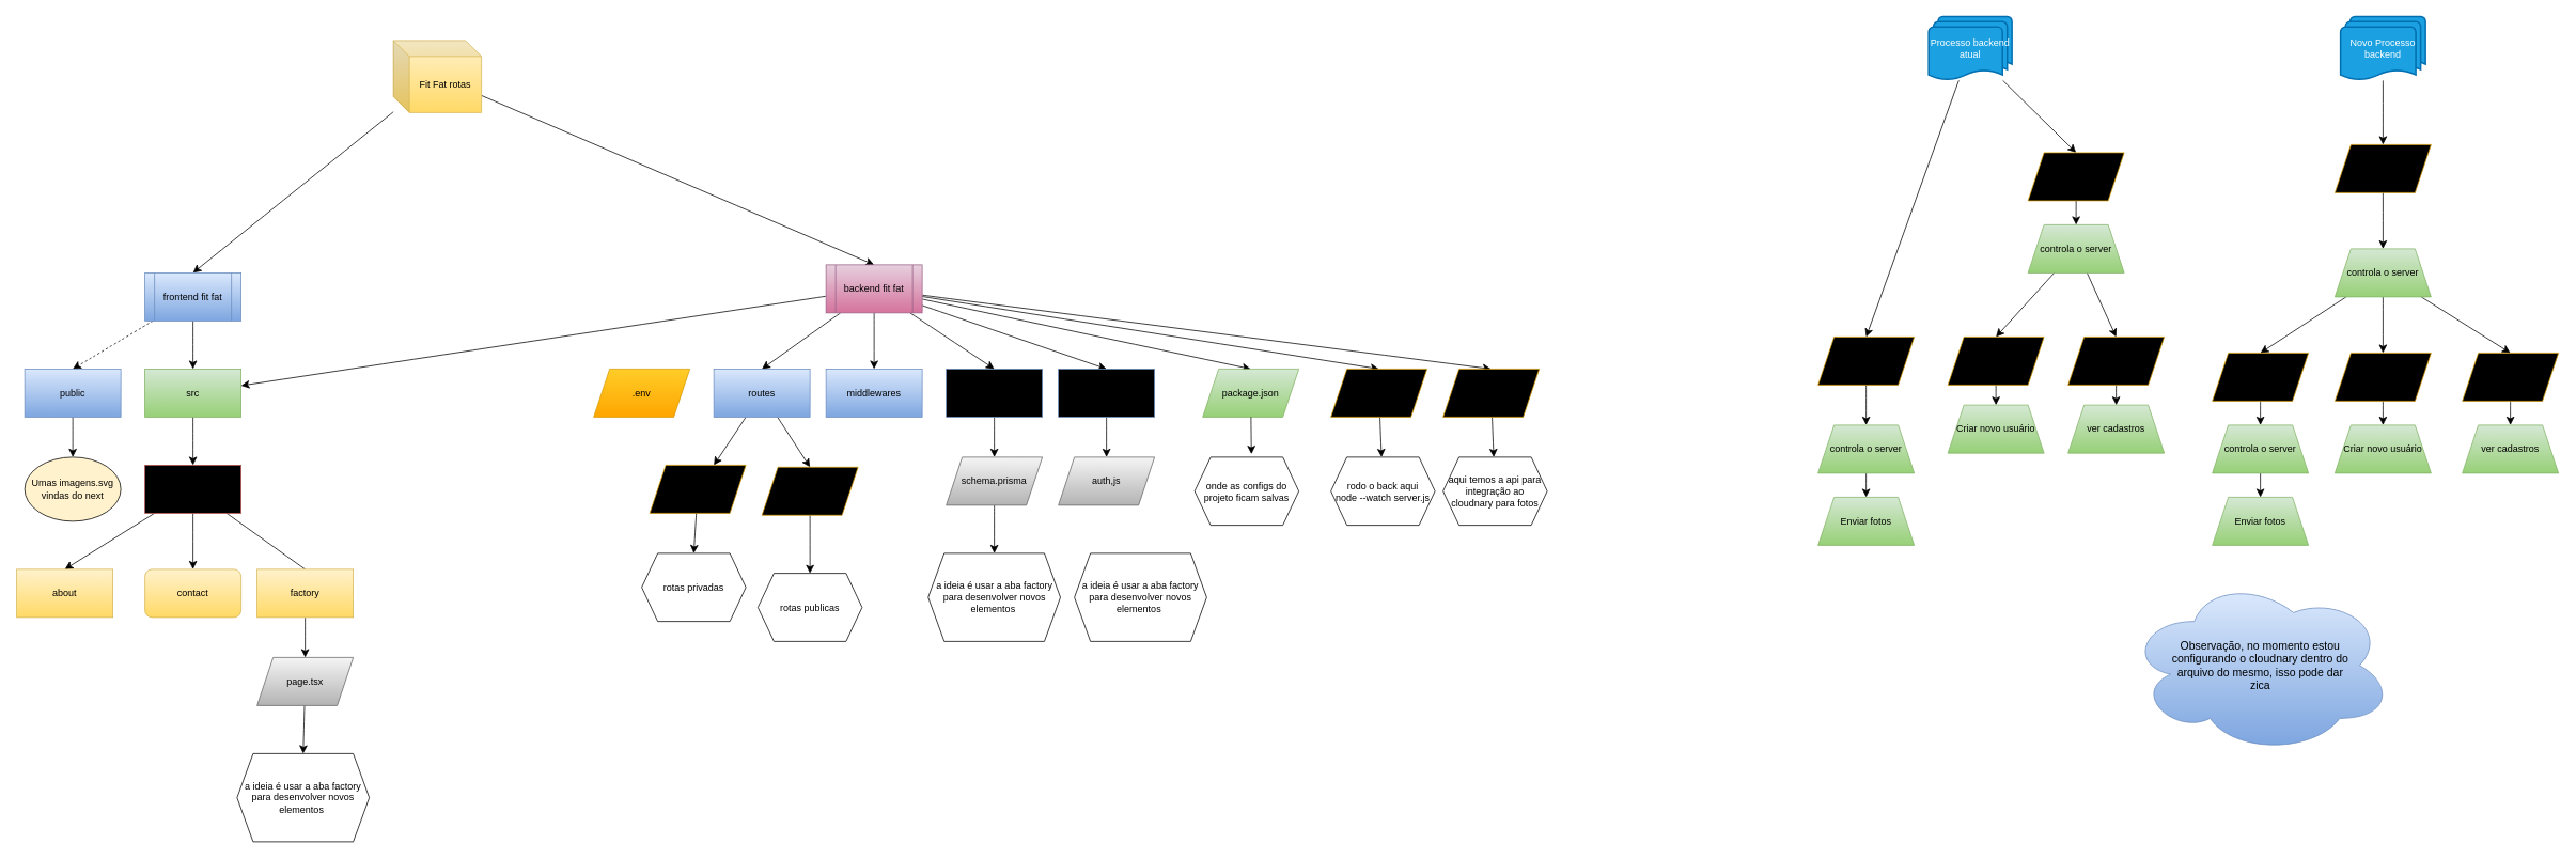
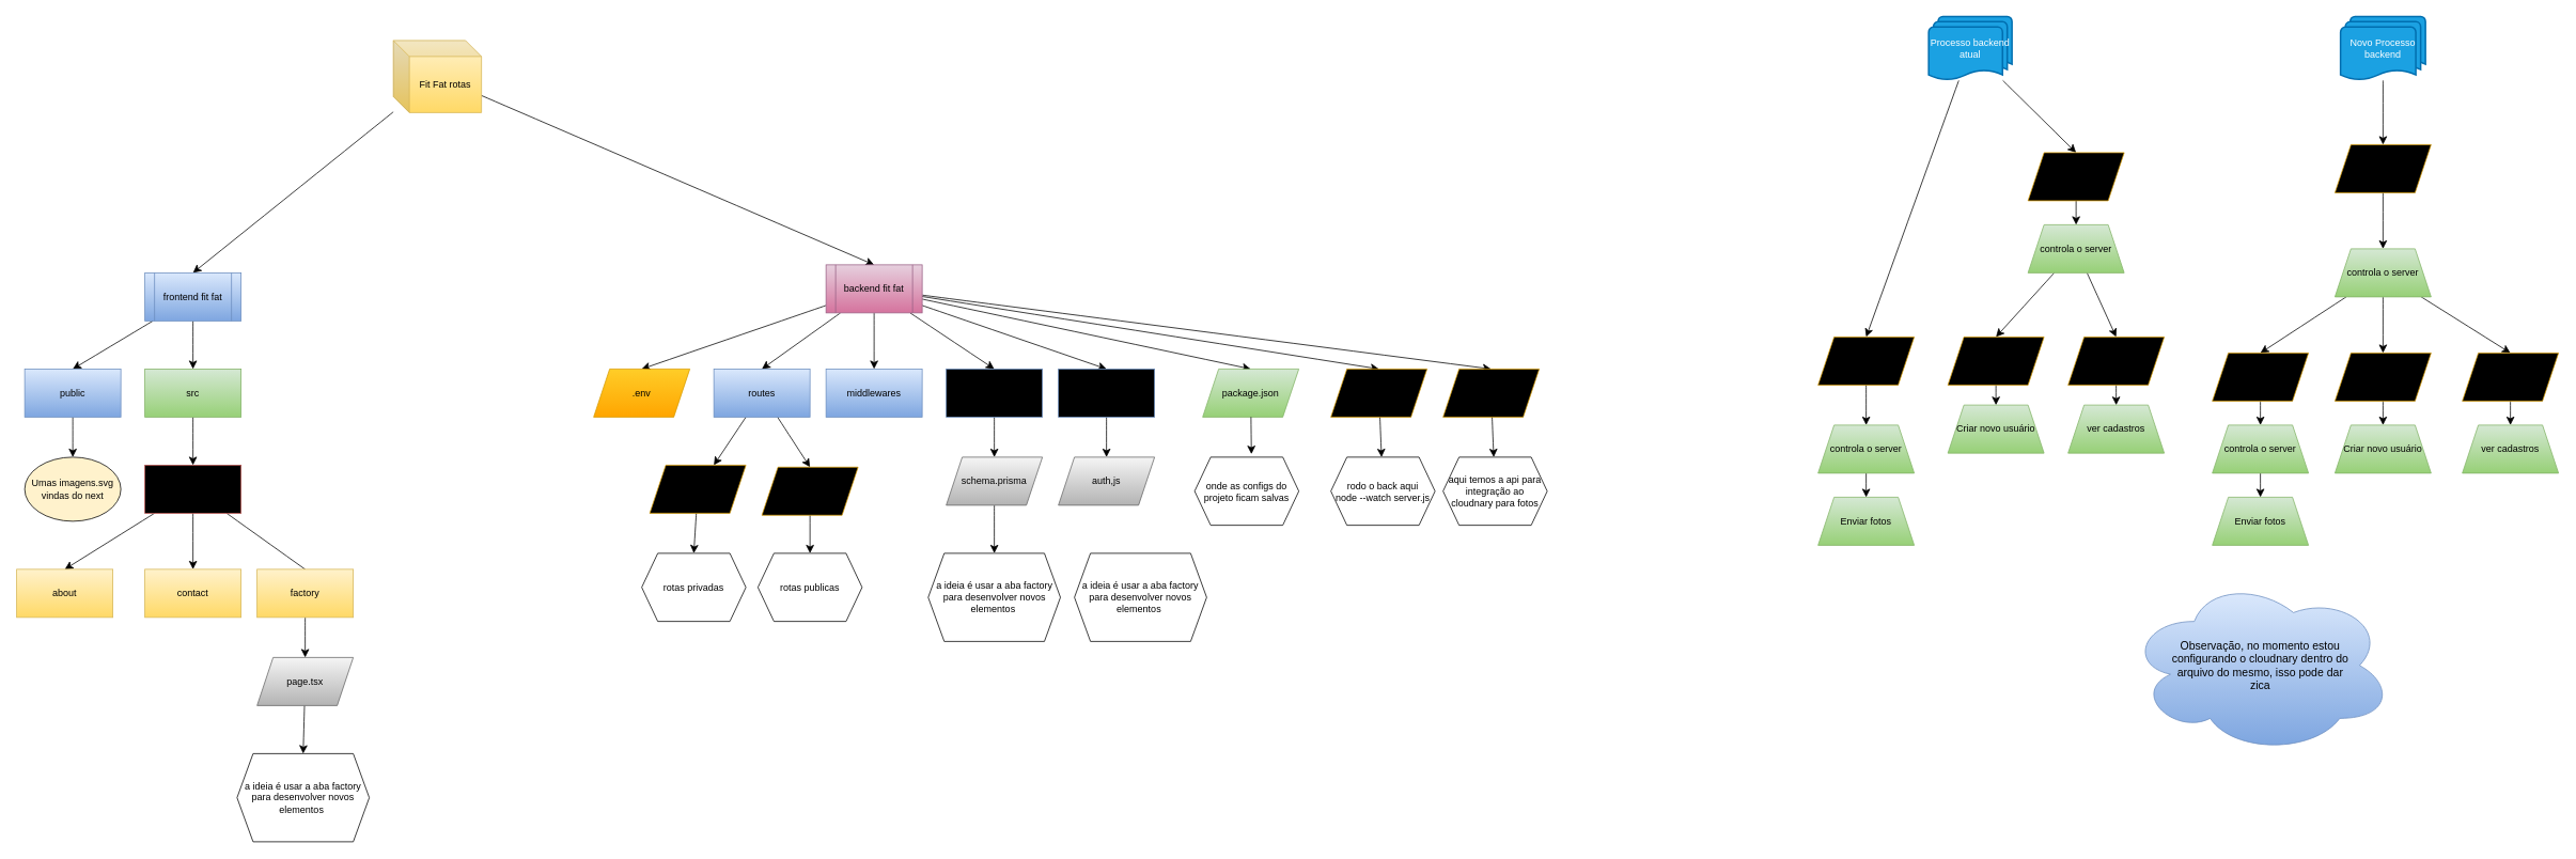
- <mxCell id="12" style="edgeStyle=none;curved=1;rounded=0;orthogonalLoop=1;jettySize=auto;html=1;fontSize=12;startSize=8;endSize=8;" parent="1" source="16" target="18" edge="1"><mxGeometry relative="1" as="geometry" /></mxCell>
+ <mxCell id="12" style="edgeStyle=none;curved=1;rounded=0;orthogonalLoop=1;jettySize=auto;html=1;entryX=0.5;entryY=0;entryDx=0;entryDy=0;fontSize=12;startSize=8;endSize=8;" parent="1" source="16" target="46" edge="1"><mxGeometry relative="1" as="geometry" /></mxCell>
- <mxCell id="6" style="edgeStyle=none;curved=1;rounded=0;orthogonalLoop=1;jettySize=auto;html=1;entryX=0.5;entryY=0;entryDx=0;entryDy=0;fontSize=12;startSize=8;endSize=8;dashed=1;" parent="1" source="7" target="20" edge="1"><mxGeometry relative="1" as="geometry" /></mxCell>
+ <mxCell id="6" style="edgeStyle=none;curved=1;rounded=0;orthogonalLoop=1;jettySize=auto;html=1;entryX=0.5;entryY=0;entryDx=0;entryDy=0;fontSize=12;startSize=8;endSize=8;" parent="1" source="7" target="20" edge="1"><mxGeometry relative="1" as="geometry" /></mxCell>
- <mxCell id="27" value="contact" style="whiteSpace=wrap;html=1;fillColor=#fff2cc;gradientColor=#ffd966;strokeColor=#d6b656;rounded=1;" parent="1" vertex="1"><mxGeometry x="180" y="710" width="120" height="60" as="geometry" /></mxCell>
+ <mxCell id="27" value="contact" style="rounded=0;whiteSpace=wrap;html=1;fillColor=#fff2cc;gradientColor=#ffd966;strokeColor=#d6b656;" parent="1" vertex="1"><mxGeometry x="180" y="710" width="120" height="60" as="geometry" /></mxCell>
- <mxCell id="58" value="rotas publicas" style="shape=hexagon;perimeter=hexagonPerimeter2;whiteSpace=wrap;html=1;fixedSize=1;" parent="1" vertex="1"><mxGeometry x="945" y="715" width="130" height="85" as="geometry" /></mxCell>
+ <mxCell id="58" value="rotas publicas" style="shape=hexagon;perimeter=hexagonPerimeter2;whiteSpace=wrap;html=1;fixedSize=1;" parent="1" vertex="1"><mxGeometry x="945" y="690" width="130" height="85" as="geometry" /></mxCell>
